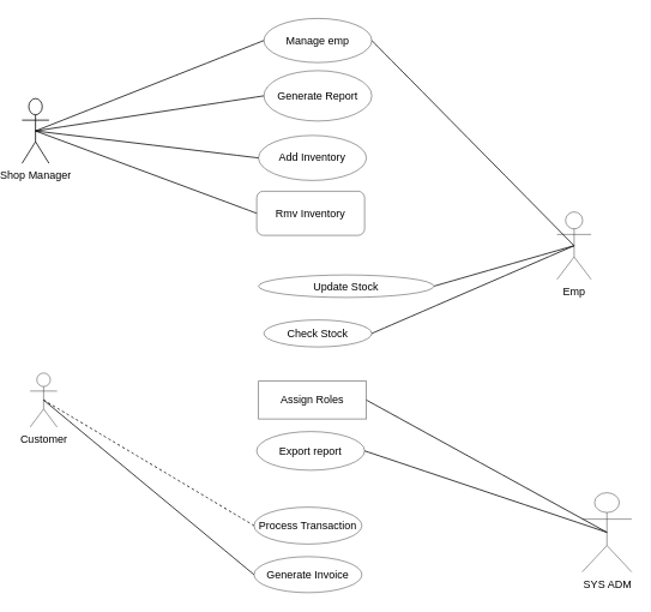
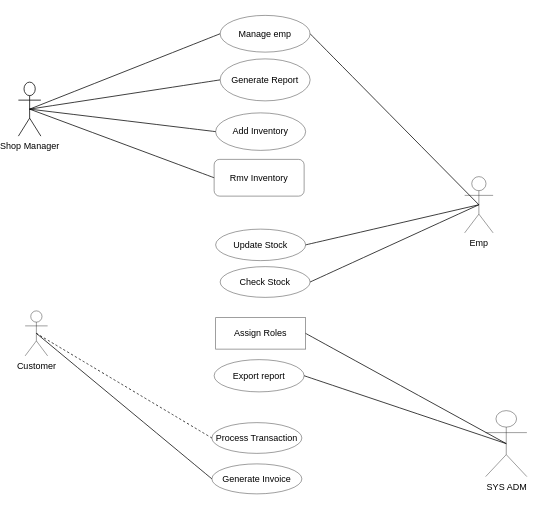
- <mxCell id="9" value="Update Stock" style="ellipse;whiteSpace=wrap;html=1;opacity=50;strokeColor=default;align=center;verticalAlign=middle;fontFamily=Helvetica;fontSize=12;fontColor=default;fillColor=default;" vertex="1" parent="1"><mxGeometry x="283" y="305" width="195" height="25" as="geometry" /></mxCell>
+ <mxCell id="9" value="Update Stock" style="ellipse;whiteSpace=wrap;html=1;opacity=50;strokeColor=default;align=center;verticalAlign=middle;fontFamily=Helvetica;fontSize=12;fontColor=default;fillColor=default;" vertex="1" parent="1"><mxGeometry x="283" y="305" width="120" height="42" as="geometry" /></mxCell>
- <mxCell id="10" value="Check Stock" style="ellipse;whiteSpace=wrap;html=1;opacity=50;strokeColor=default;align=center;verticalAlign=middle;fontFamily=Helvetica;fontSize=12;fontColor=default;fillColor=default;" vertex="1" parent="1"><mxGeometry x="289" y="355" width="120" height="30" as="geometry" /></mxCell>
+ <mxCell id="10" value="Check Stock" style="ellipse;whiteSpace=wrap;html=1;opacity=50;strokeColor=default;align=center;verticalAlign=middle;fontFamily=Helvetica;fontSize=12;fontColor=default;fillColor=default;" vertex="1" parent="1"><mxGeometry x="289" y="355" width="120" height="41" as="geometry" /></mxCell>
